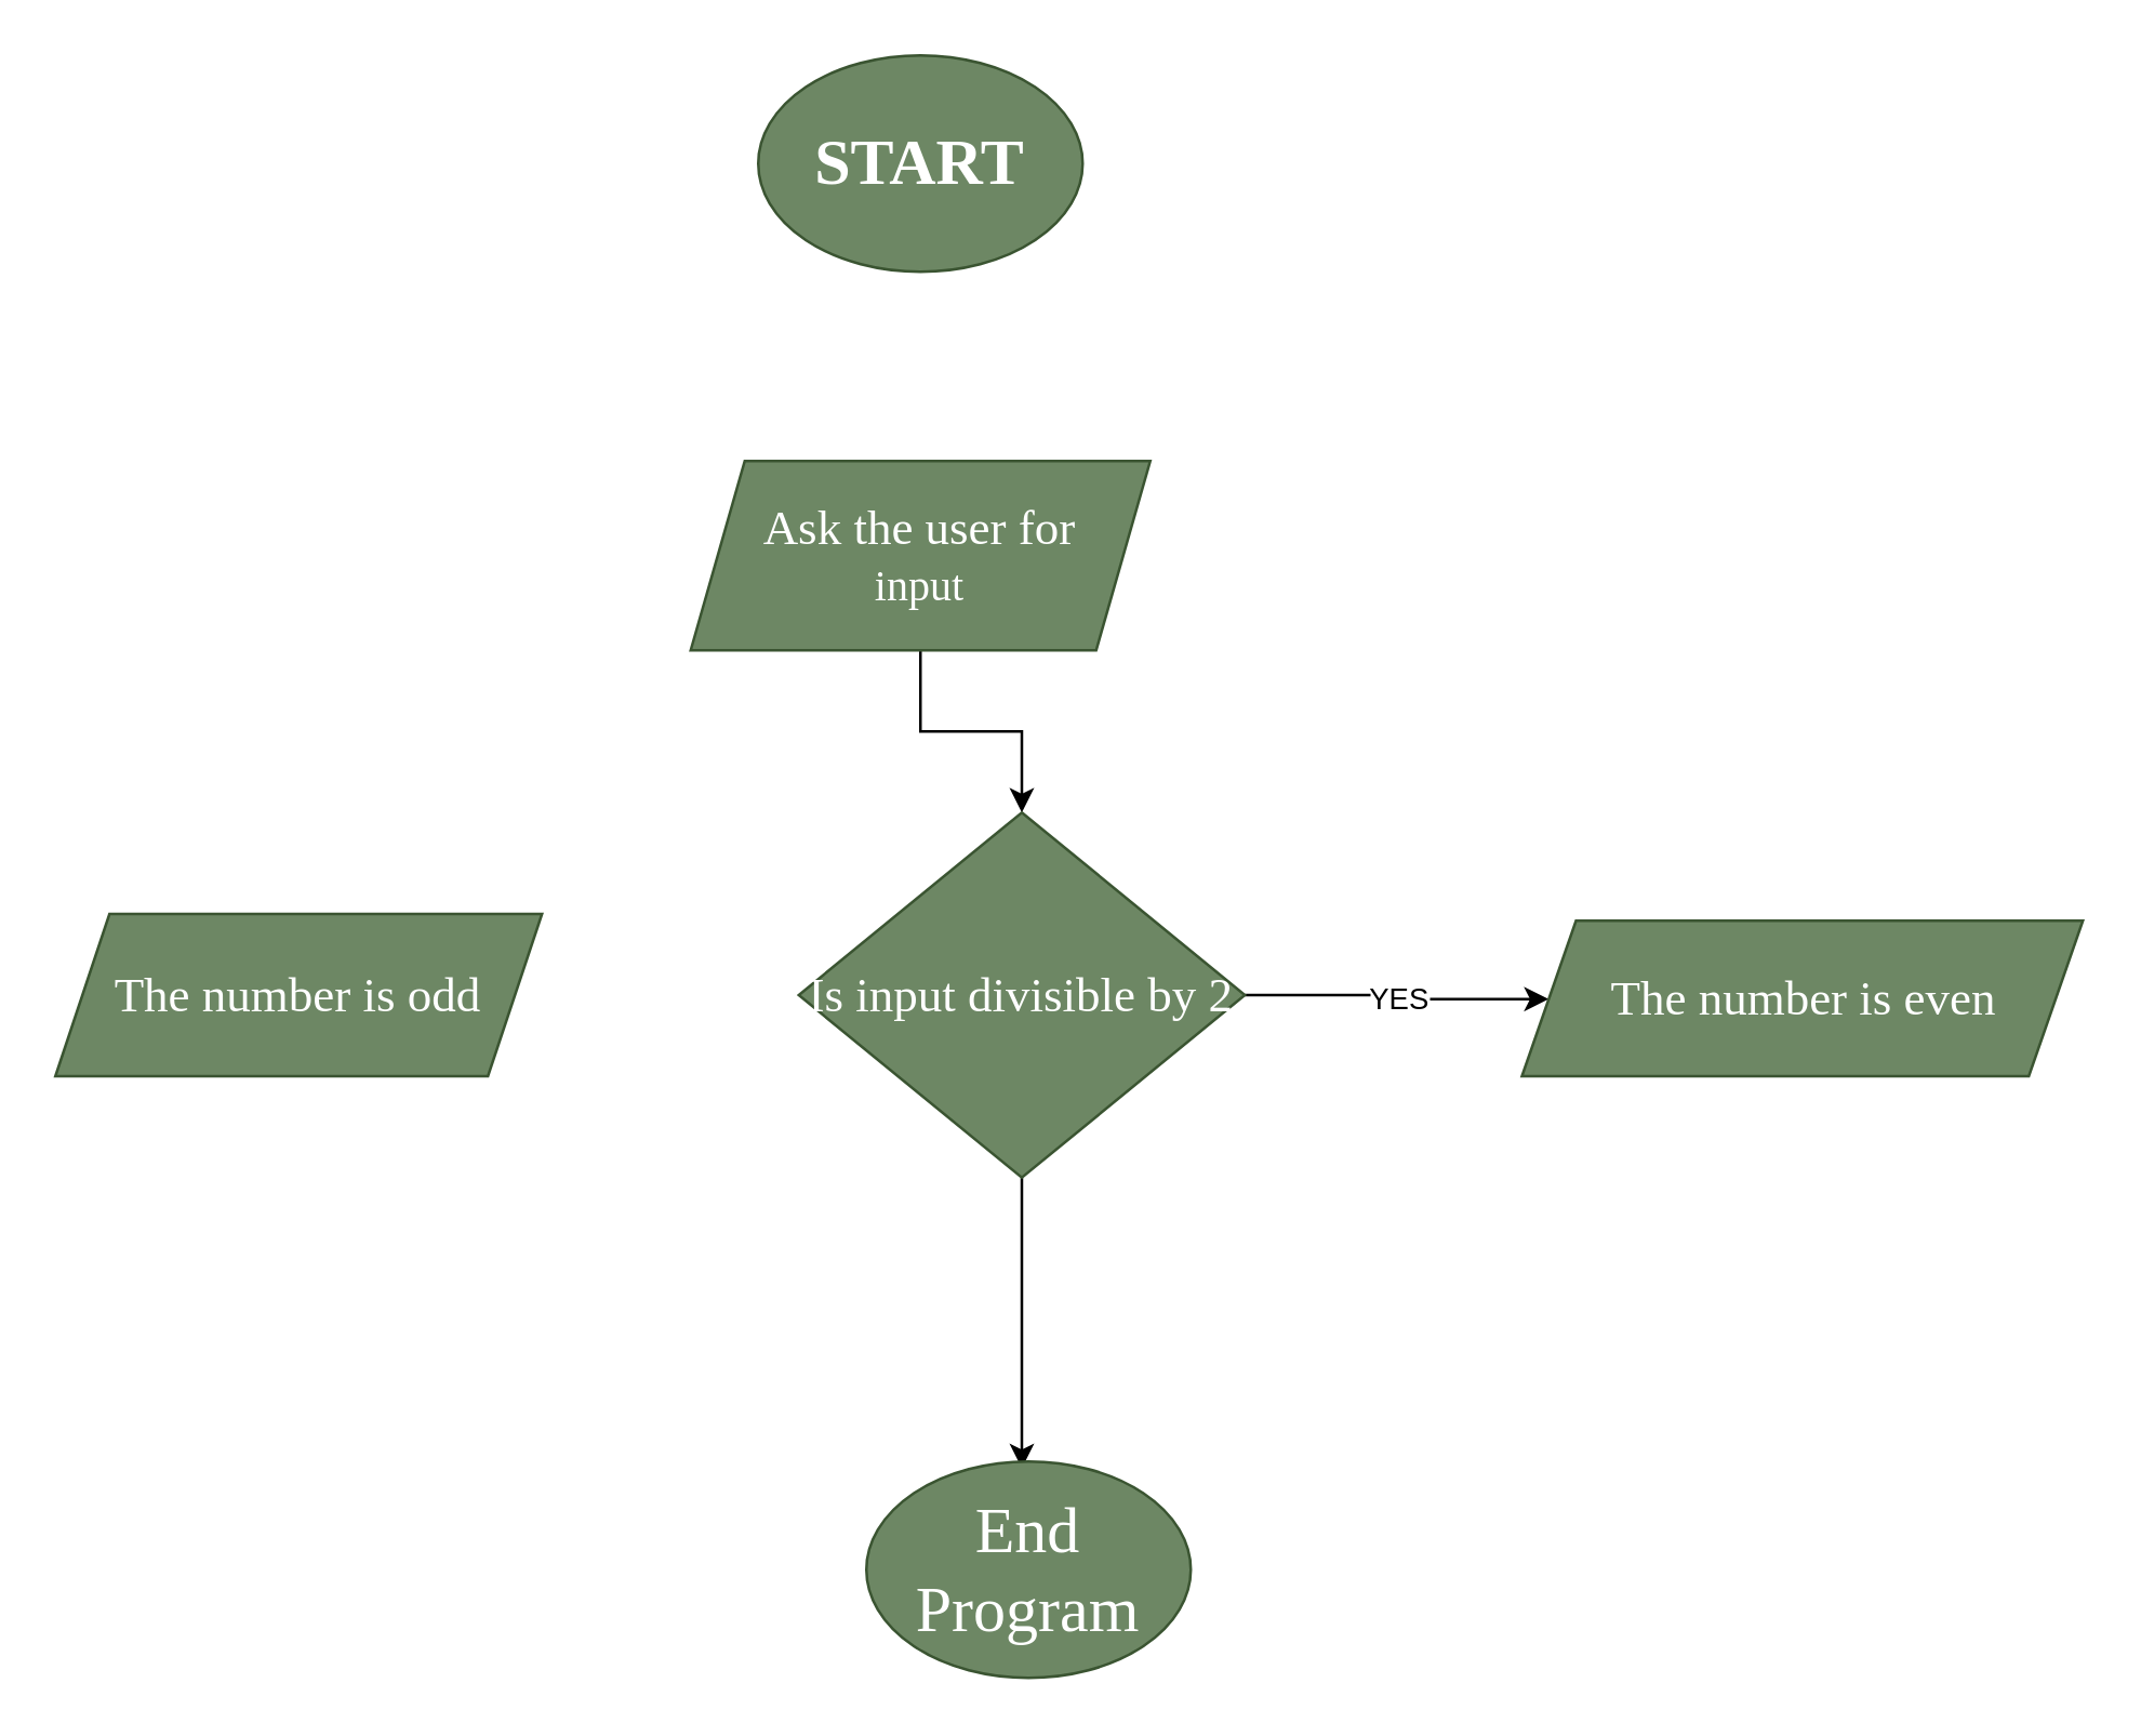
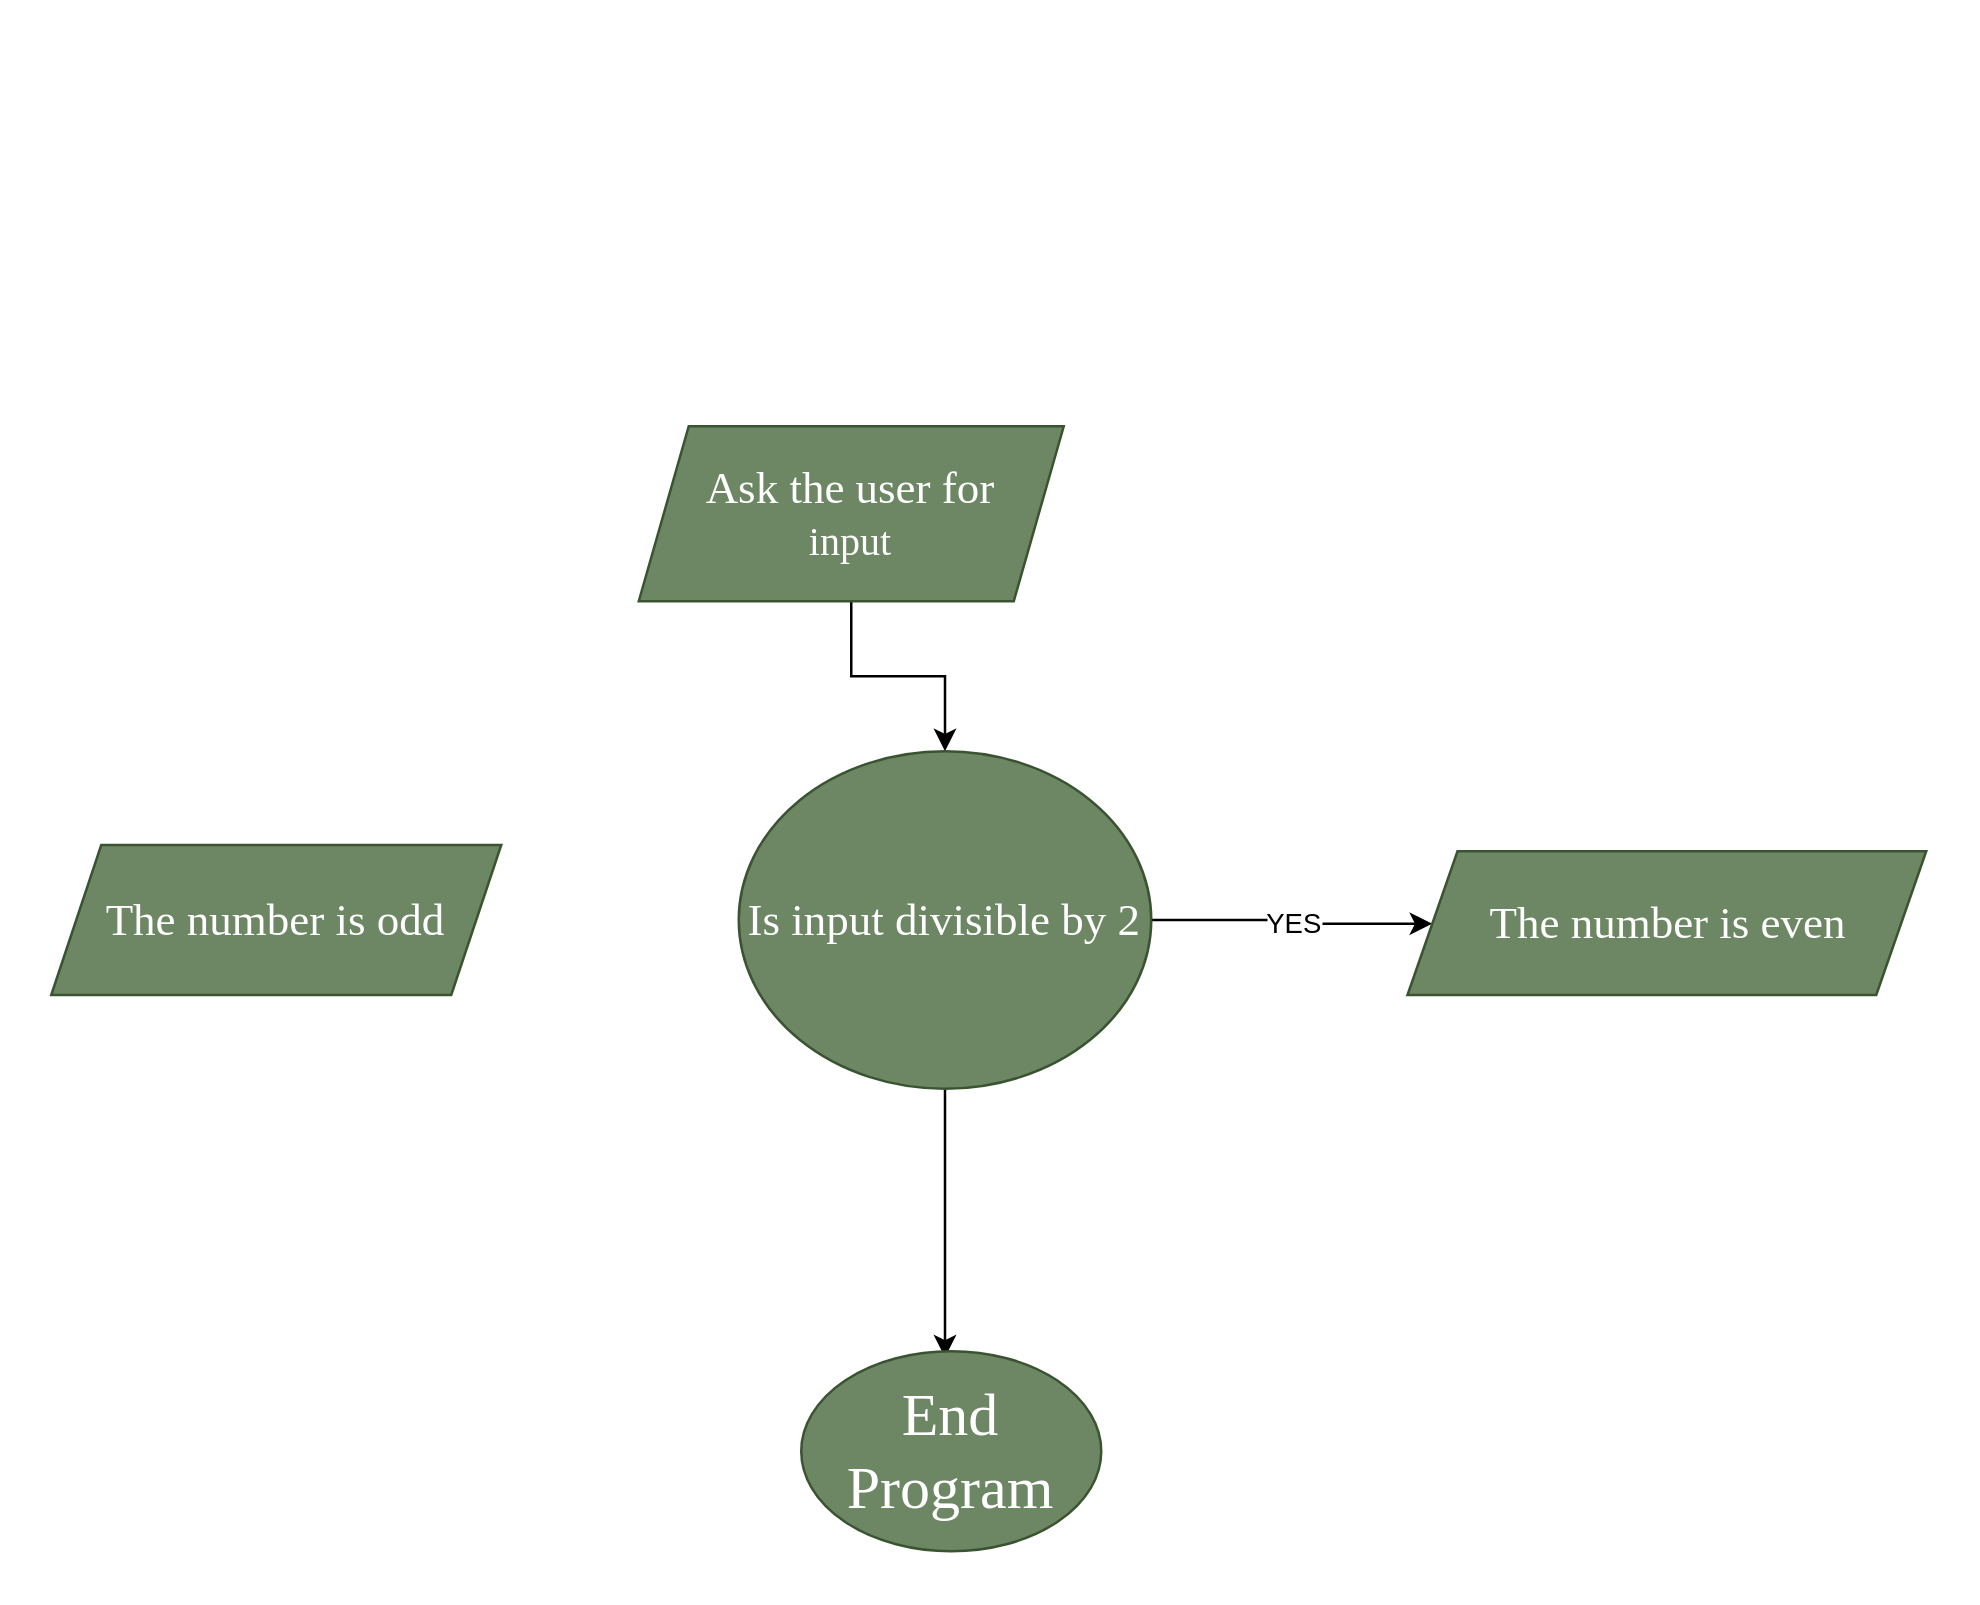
- <mxCell id="2" value="&lt;h1&gt;&lt;font face=&quot;Comic Sans MS&quot;&gt;START&lt;/font&gt;&lt;/h1&gt;" style="ellipse;whiteSpace=wrap;html=1;fillColor=#6d8764;fontColor=#ffffff;strokeColor=#3A5431;" vertex="1" parent="1"><mxGeometry x="280" y="20" width="120" height="80" as="geometry" /></mxCell>
- <mxCell id="8" value="&lt;font style=&quot;font-size: 18px;&quot; face=&quot;Comic Sans MS&quot;&gt;Is input divisible by 2&lt;/font&gt;" style="rhombus;whiteSpace=wrap;html=1;fillColor=#6d8764;strokeColor=#3A5431;fontColor=#ffffff;" vertex="1" parent="1"><mxGeometry x="295" y="300" width="165" height="135" as="geometry" /></mxCell>
+ <mxCell id="8" value="&lt;font style=&quot;font-size: 18px;&quot; face=&quot;Comic Sans MS&quot;&gt;Is input divisible by 2&lt;/font&gt;" style="ellipse;whiteSpace=wrap;html=1;fillColor=#6d8764;strokeColor=#3A5431;fontColor=#ffffff;" vertex="1" parent="1"><mxGeometry x="295" y="300" width="165" height="135" as="geometry" /></mxCell>
